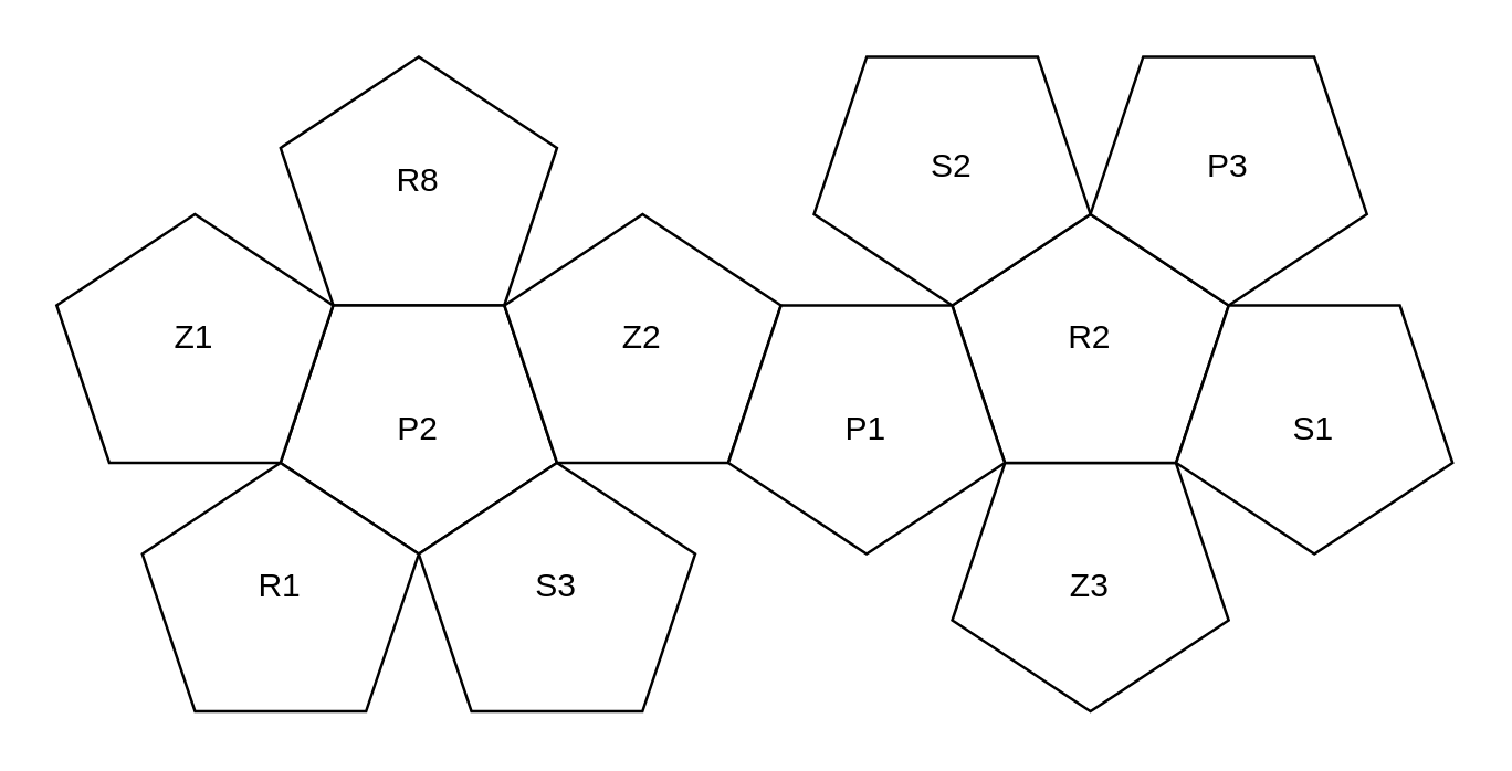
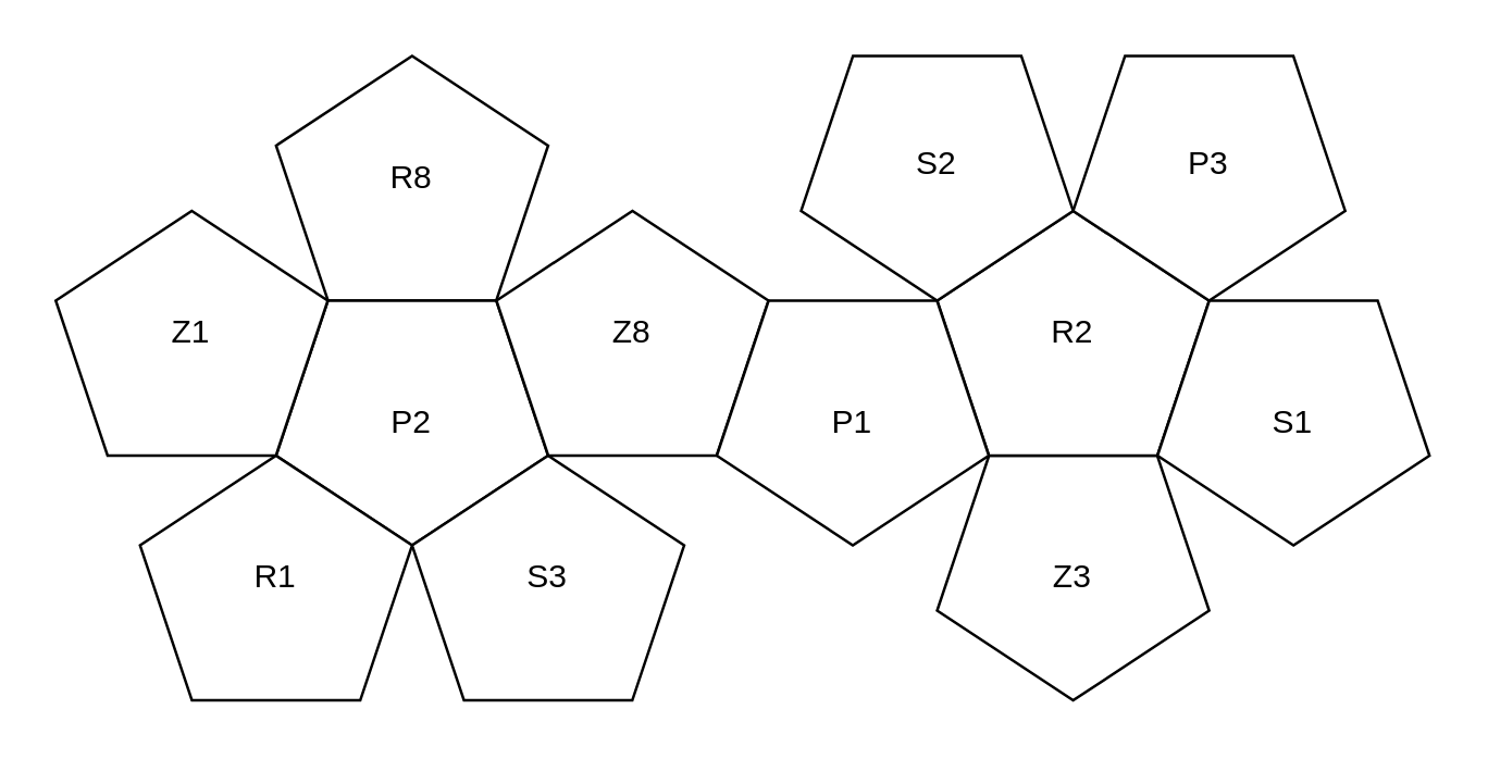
- <mxCell id="7" value="Z2" style="whiteSpace=wrap;html=1;shape=mxgraph.basic.pentagon" parent="1" vertex="1"><mxGeometry x="182" y="77" width="100" height="90" as="geometry" /></mxCell>
+ <mxCell id="7" value="Z8" style="whiteSpace=wrap;html=1;shape=mxgraph.basic.pentagon" parent="1" vertex="1"><mxGeometry x="182" y="77" width="100" height="90" as="geometry" /></mxCell>
